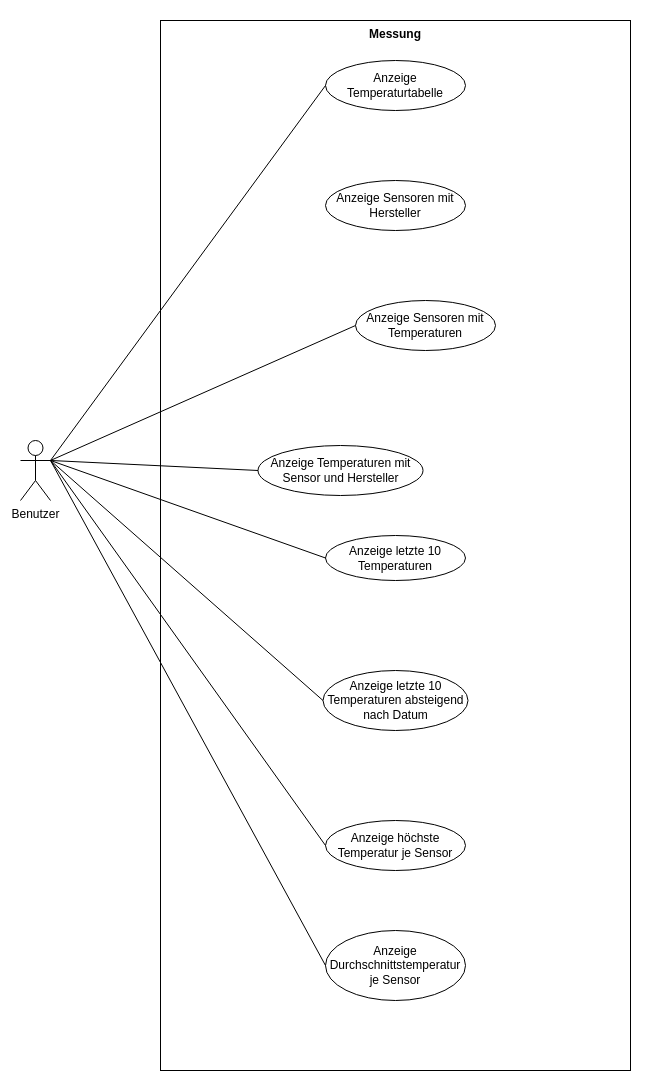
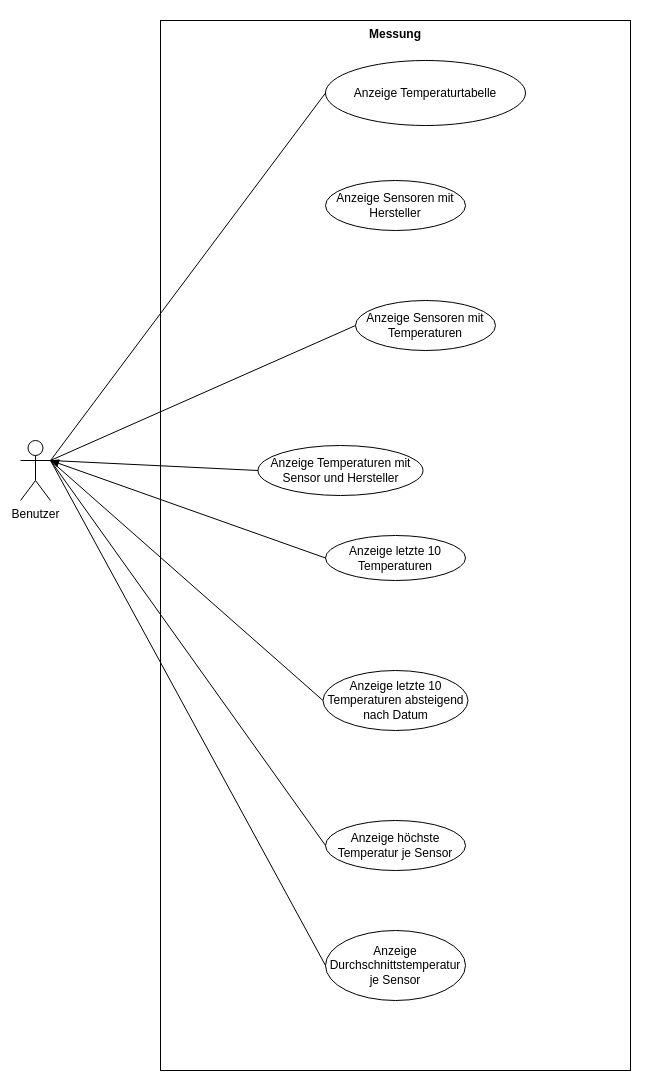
- <mxCell id="4" value="Anzeige Temperaturtabelle" style="ellipse;whiteSpace=wrap;html=1;" vertex="1" parent="1"><mxGeometry x="325" y="60" width="140" height="50" as="geometry" /></mxCell>
+ <mxCell id="4" value="Anzeige Temperaturtabelle" style="ellipse;whiteSpace=wrap;html=1;" vertex="1" parent="1"><mxGeometry x="325" y="60" width="200" height="65" as="geometry" /></mxCell>
- <mxCell id="15" value="" style="edgeStyle=none;html=1;endArrow=none;verticalAlign=bottom;exitX=0;exitY=0.5;exitDx=0;exitDy=0;entryX=1;entryY=0.333;entryDx=0;entryDy=0;entryPerimeter=0;" edge="1" parent="1" source="8" target="3"><mxGeometry width="160" relative="1" as="geometry"><mxPoint x="320" y="650" as="sourcePoint" /><mxPoint x="480" y="650" as="targetPoint" /></mxGeometry></mxCell>
+ <mxCell id="15" value="" style="edgeStyle=none;html=1;endArrow=block;verticalAlign=bottom;exitX=0;exitY=0.5;exitDx=0;exitDy=0;entryX=1;entryY=0.333;entryDx=0;entryDy=0;entryPerimeter=0;" edge="1" parent="1" source="8" target="3"><mxGeometry width="160" relative="1" as="geometry"><mxPoint x="320" y="650" as="sourcePoint" /><mxPoint x="480" y="650" as="targetPoint" /></mxGeometry></mxCell>
